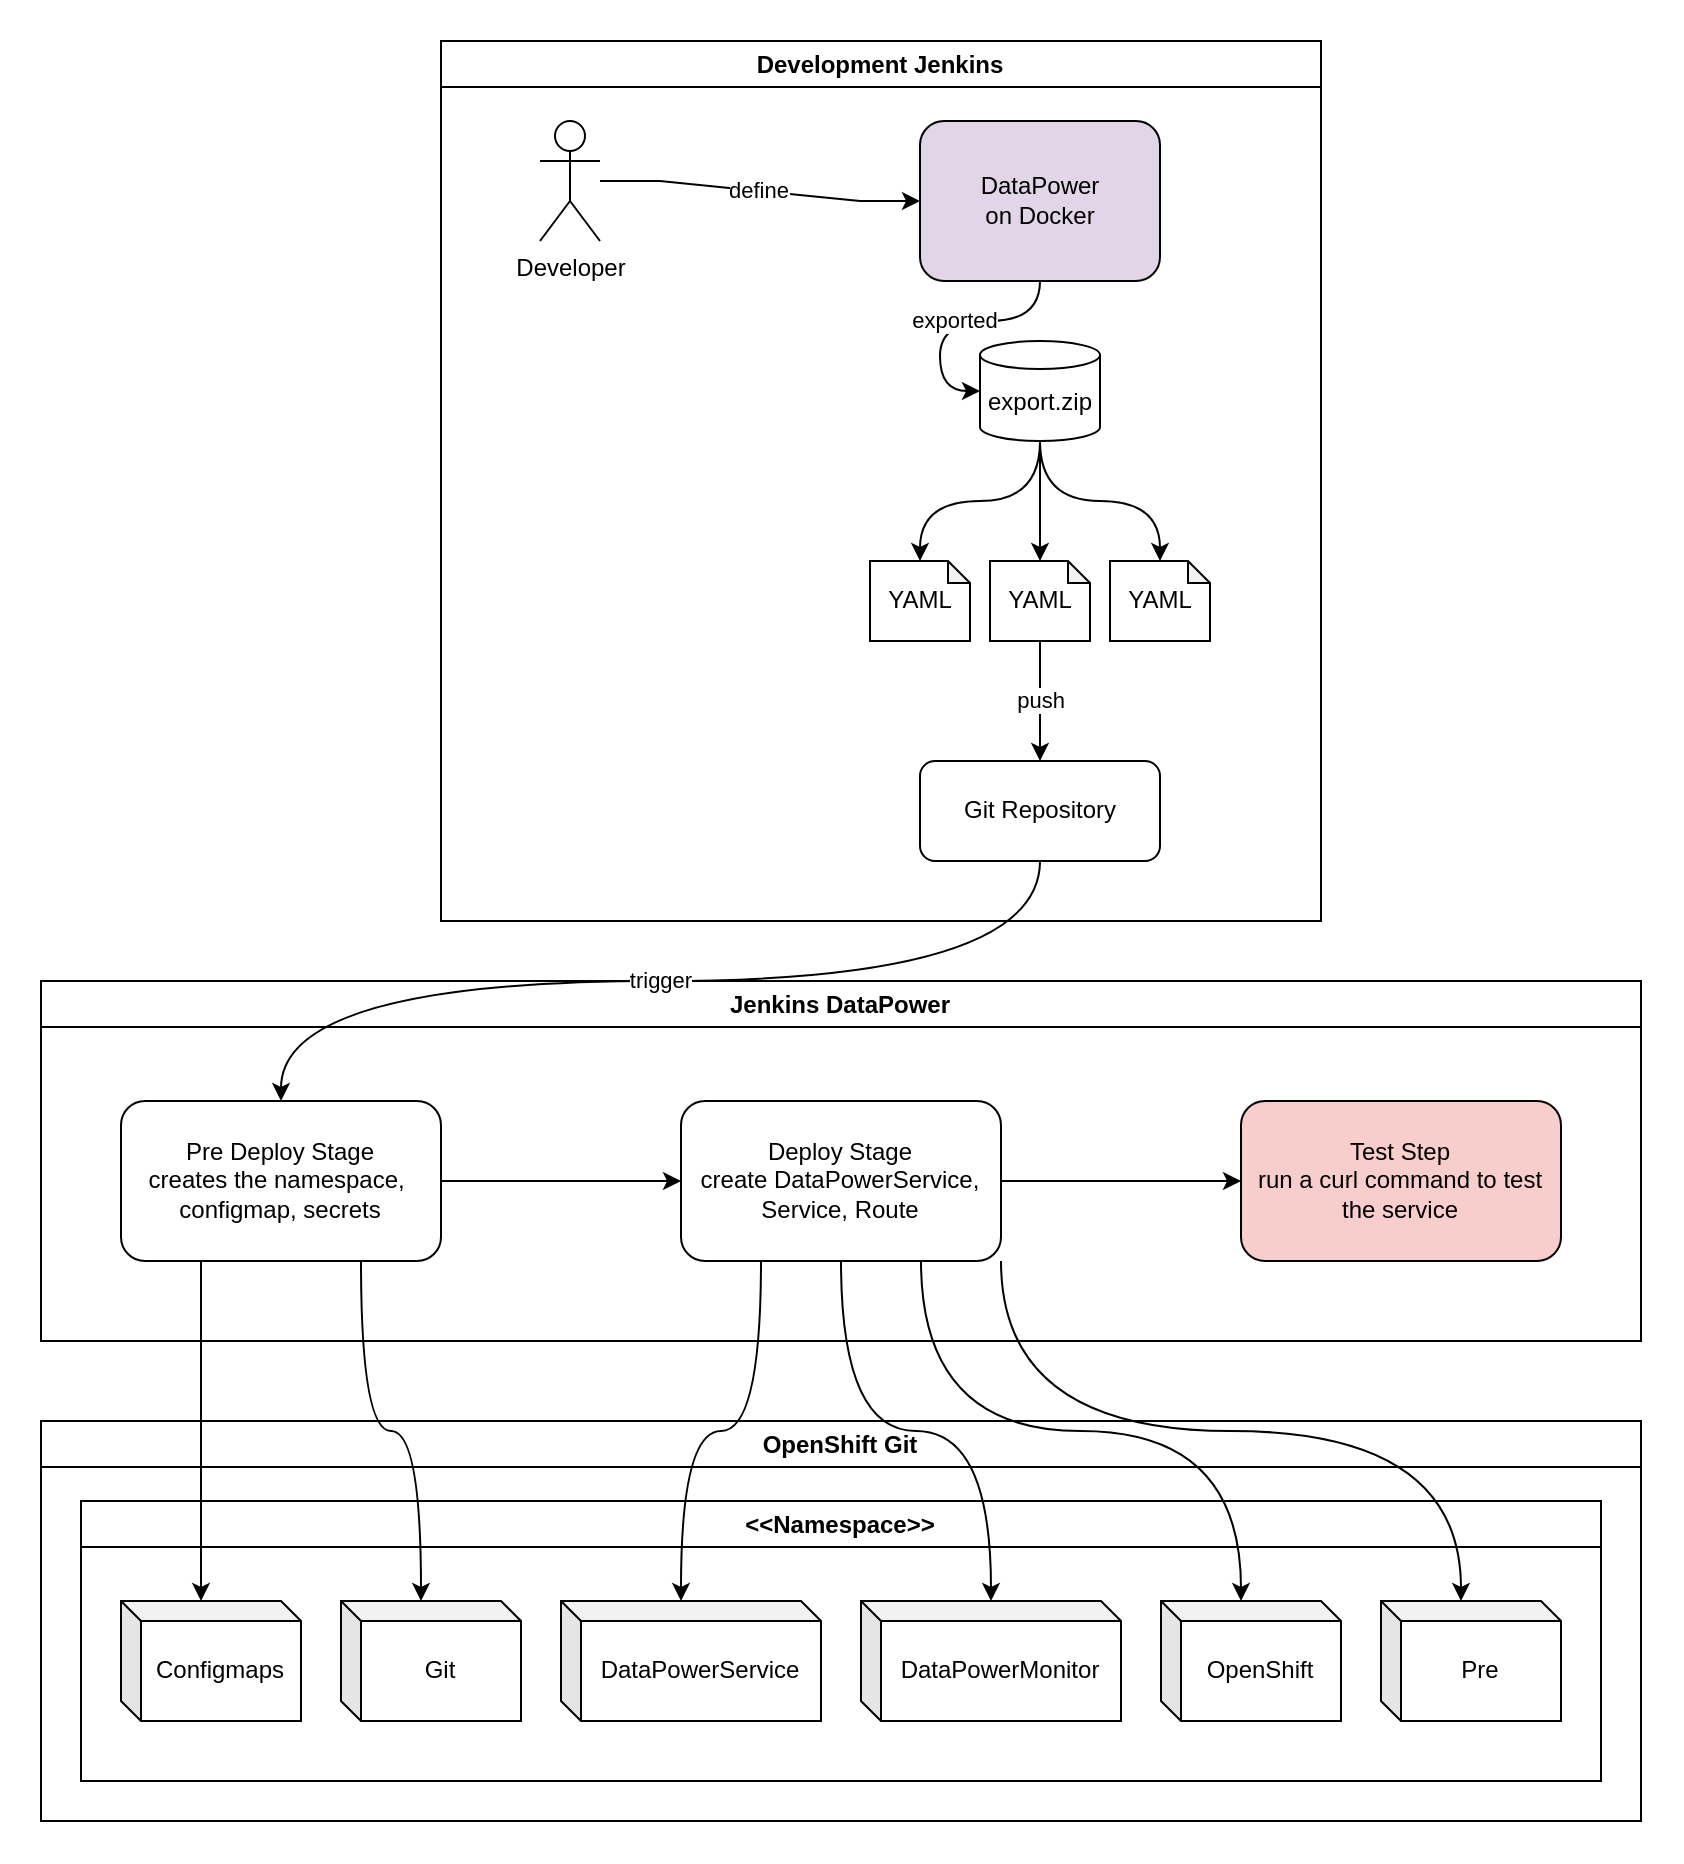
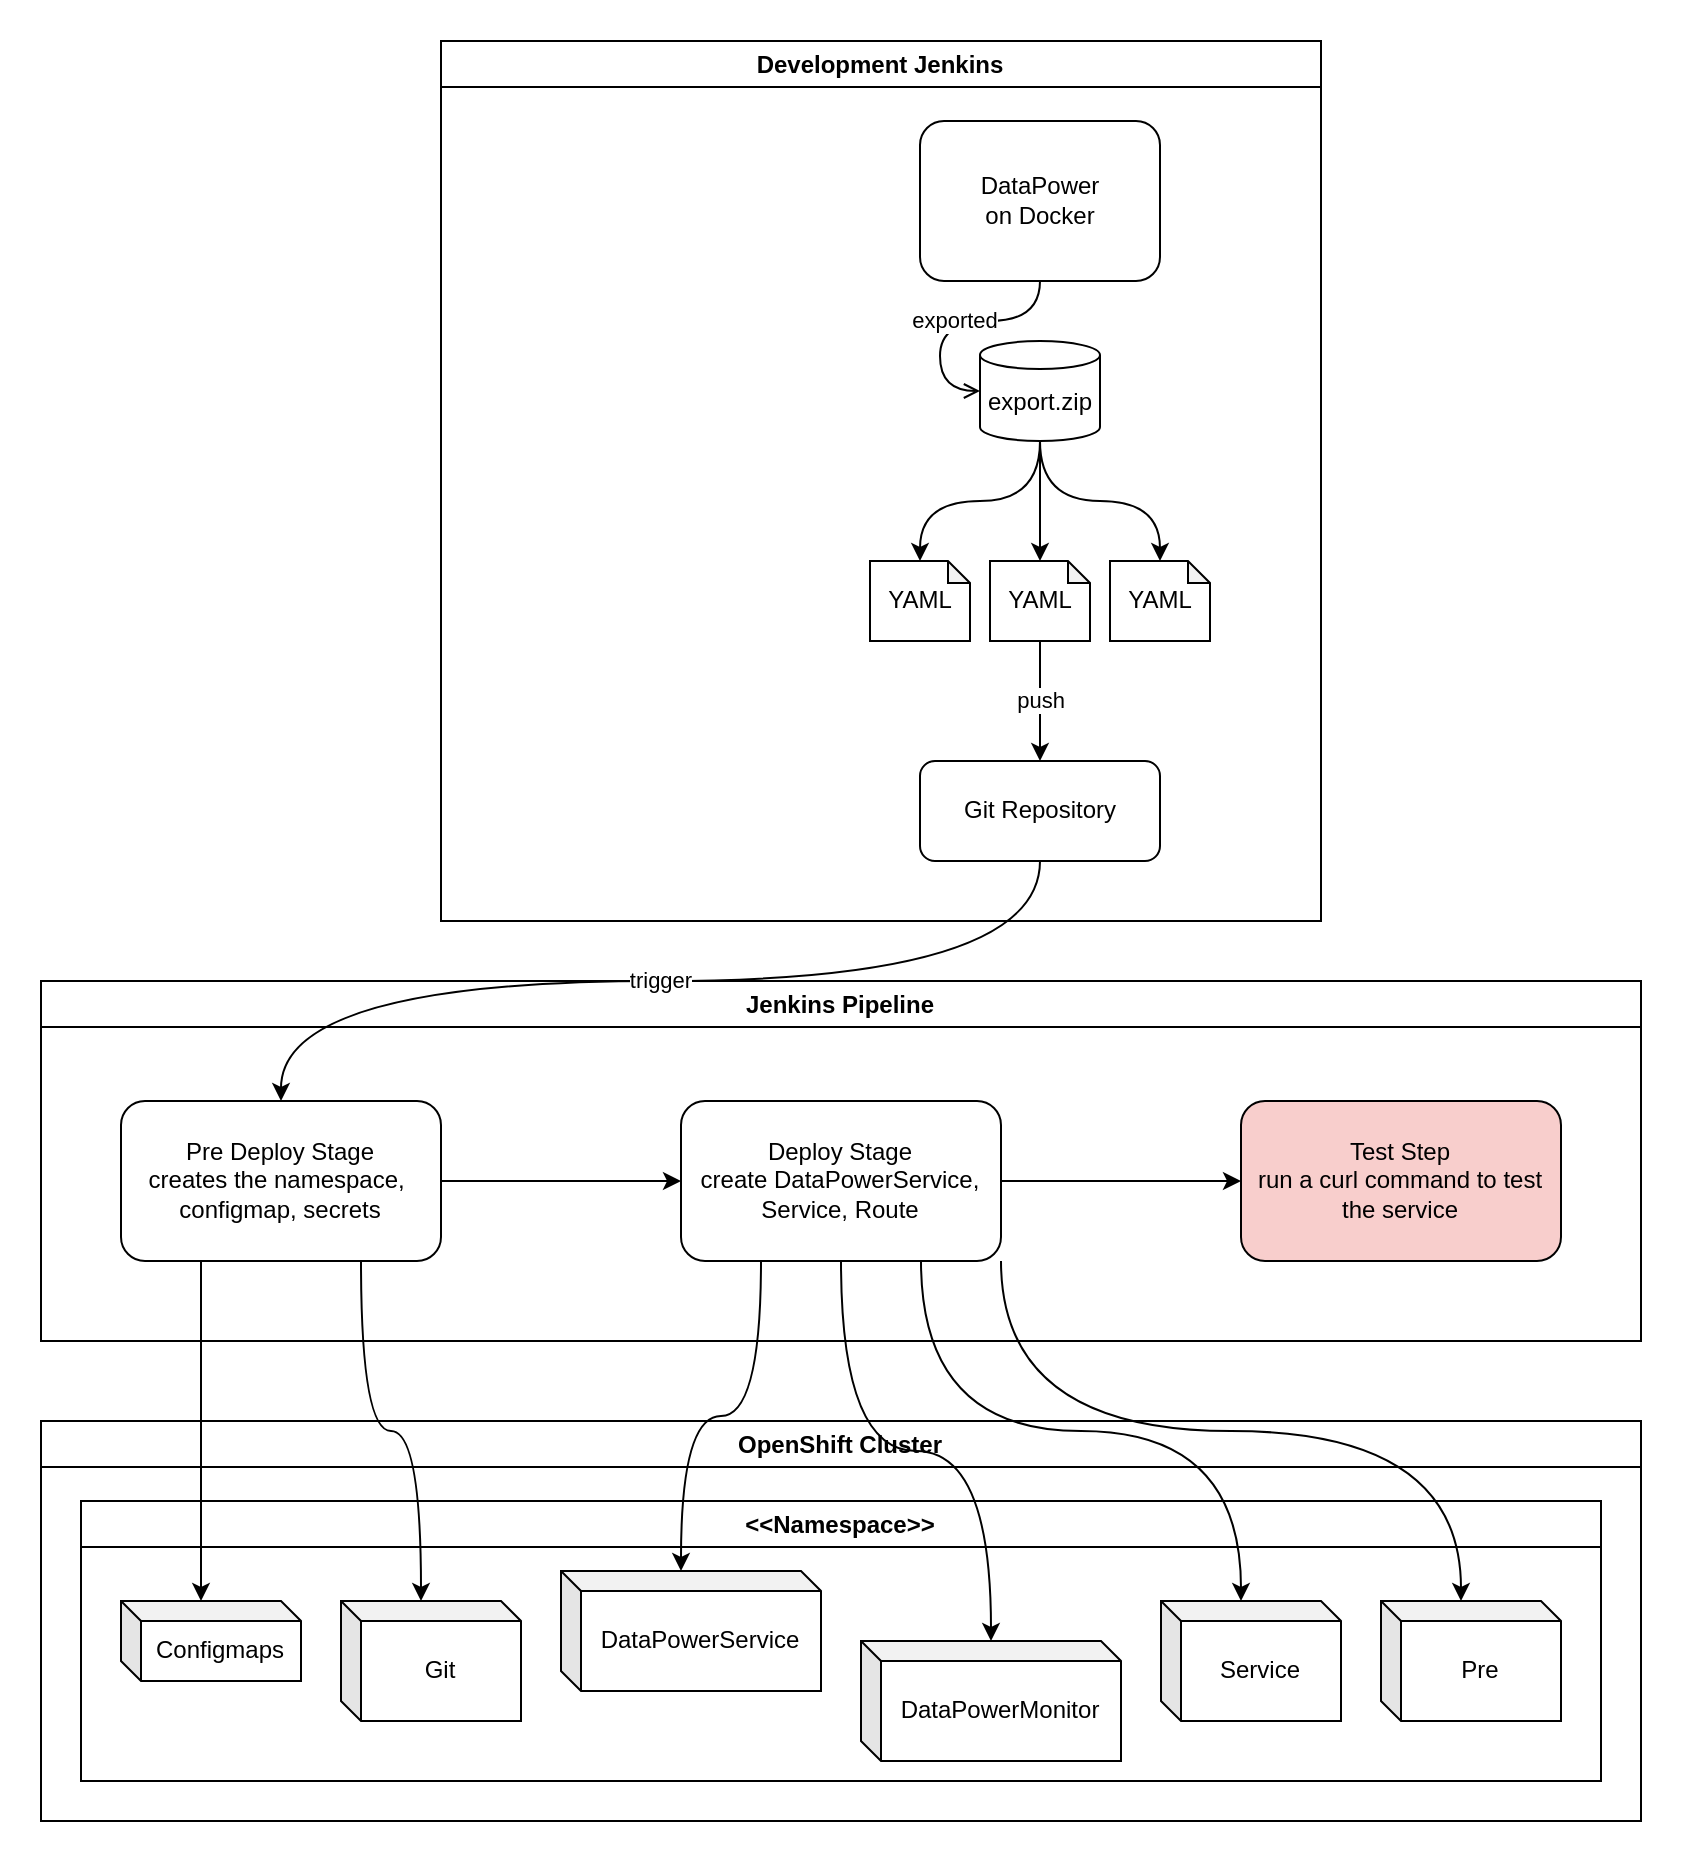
- <mxCell id="5" value="Developer" style="shape=umlActor;verticalLabelPosition=bottom;verticalAlign=top;html=1;outlineConnect=0;" vertex="1" parent="2"><mxGeometry x="49.5" y="40" width="30" height="60" as="geometry" /></mxCell>
- <mxCell id="4" value="define" style="edgeStyle=entityRelationEdgeStyle;rounded=0;orthogonalLoop=1;jettySize=auto;html=1;entryX=0;entryY=0.5;entryDx=0;entryDy=0;" edge="1" parent="2" source="5" target="3"><mxGeometry relative="1" as="geometry" /></mxCell>
- <mxCell id="3" value="DataPower&lt;br&gt;on Docker" style="rounded=1;whiteSpace=wrap;html=1;fillColor=#e1d5e7;" vertex="1" parent="2"><mxGeometry x="239.5" y="40" width="120" height="80" as="geometry" /></mxCell>
+ <mxCell id="3" value="DataPower&lt;br&gt;on Docker" style="rounded=1;whiteSpace=wrap;html=1;" vertex="1" parent="2"><mxGeometry x="239.5" y="40" width="120" height="80" as="geometry" /></mxCell>
- <mxCell id="7" value="exported" style="edgeStyle=orthogonalEdgeStyle;rounded=0;orthogonalLoop=1;jettySize=auto;html=1;entryX=0;entryY=0.5;entryDx=0;entryDy=0;entryPerimeter=0;curved=1;" edge="1" parent="2" source="3" target="6"><mxGeometry relative="1" as="geometry" /></mxCell>
+ <mxCell id="7" value="exported" style="edgeStyle=orthogonalEdgeStyle;rounded=0;orthogonalLoop=1;jettySize=auto;html=1;entryX=0;entryY=0.5;entryDx=0;entryDy=0;entryPerimeter=0;curved=1;endArrow=open;" edge="1" parent="2" source="3" target="6"><mxGeometry relative="1" as="geometry" /></mxCell>
- <mxCell id="16" value="Jenkins DataPower" style="swimlane;" vertex="1" parent="1"><mxGeometry x="20" y="490" width="800" height="180" as="geometry" /></mxCell>
+ <mxCell id="16" value="Jenkins Pipeline" style="swimlane;" vertex="1" parent="1"><mxGeometry x="20" y="490" width="800" height="180" as="geometry" /></mxCell>
- <mxCell id="23" value="OpenShift Git" style="swimlane;" vertex="1" parent="1"><mxGeometry x="20" y="710" width="800" height="200" as="geometry" /></mxCell>
+ <mxCell id="23" value="OpenShift Cluster" style="swimlane;" vertex="1" parent="1"><mxGeometry x="20" y="710" width="800" height="200" as="geometry" /></mxCell>
- <mxCell id="25" value="Configmaps" style="shape=cube;whiteSpace=wrap;html=1;boundedLbl=1;backgroundOutline=1;darkOpacity=0.05;darkOpacity2=0.1;size=10;" vertex="1" parent="24"><mxGeometry x="20" y="50" width="90" height="60" as="geometry" /></mxCell>
+ <mxCell id="25" value="Configmaps" style="shape=cube;whiteSpace=wrap;html=1;boundedLbl=1;backgroundOutline=1;darkOpacity=0.05;darkOpacity2=0.1;size=10;" vertex="1" parent="24"><mxGeometry x="20" y="50" width="90" height="40" as="geometry" /></mxCell>
- <mxCell id="27" value="DataPowerService" style="shape=cube;whiteSpace=wrap;html=1;boundedLbl=1;backgroundOutline=1;darkOpacity=0.05;darkOpacity2=0.1;size=10;" vertex="1" parent="24"><mxGeometry x="240" y="50" width="130" height="60" as="geometry" /></mxCell>
+ <mxCell id="27" value="DataPowerService" style="shape=cube;whiteSpace=wrap;html=1;boundedLbl=1;backgroundOutline=1;darkOpacity=0.05;darkOpacity2=0.1;size=10;" vertex="1" parent="24"><mxGeometry x="240" y="35" width="130" height="60" as="geometry" /></mxCell>
- <mxCell id="28" value="DataPowerMonitor" style="shape=cube;whiteSpace=wrap;html=1;boundedLbl=1;backgroundOutline=1;darkOpacity=0.05;darkOpacity2=0.1;size=10;" vertex="1" parent="24"><mxGeometry x="390" y="50" width="130" height="60" as="geometry" /></mxCell>
+ <mxCell id="28" value="DataPowerMonitor" style="shape=cube;whiteSpace=wrap;html=1;boundedLbl=1;backgroundOutline=1;darkOpacity=0.05;darkOpacity2=0.1;size=10;" vertex="1" parent="24"><mxGeometry x="390" y="70" width="130" height="60" as="geometry" /></mxCell>
- <mxCell id="29" value="OpenShift" style="shape=cube;whiteSpace=wrap;html=1;boundedLbl=1;backgroundOutline=1;darkOpacity=0.05;darkOpacity2=0.1;size=10;" vertex="1" parent="24"><mxGeometry x="540" y="50" width="90" height="60" as="geometry" /></mxCell>
+ <mxCell id="29" value="Service" style="shape=cube;whiteSpace=wrap;html=1;boundedLbl=1;backgroundOutline=1;darkOpacity=0.05;darkOpacity2=0.1;size=10;" vertex="1" parent="24"><mxGeometry x="540" y="50" width="90" height="60" as="geometry" /></mxCell>
